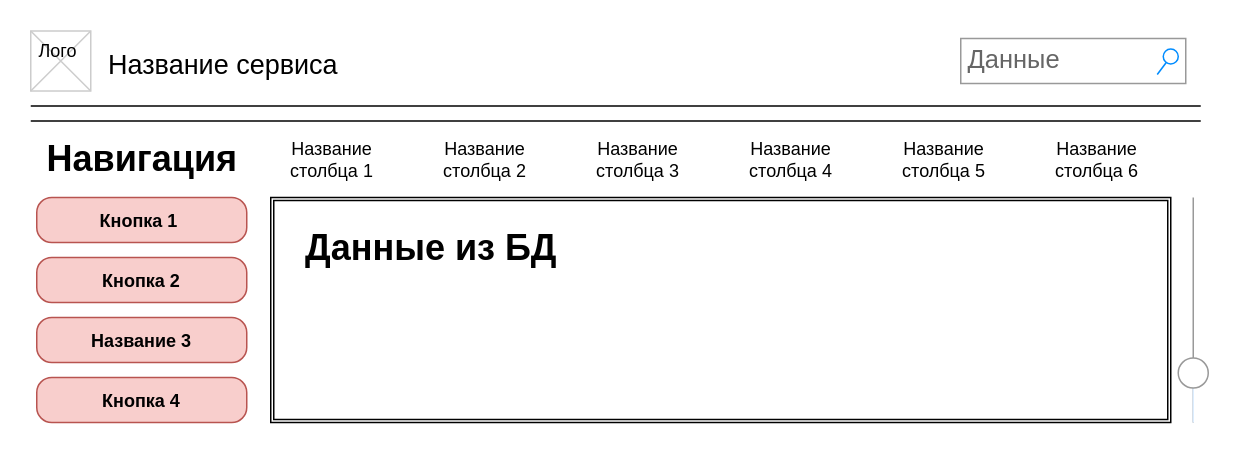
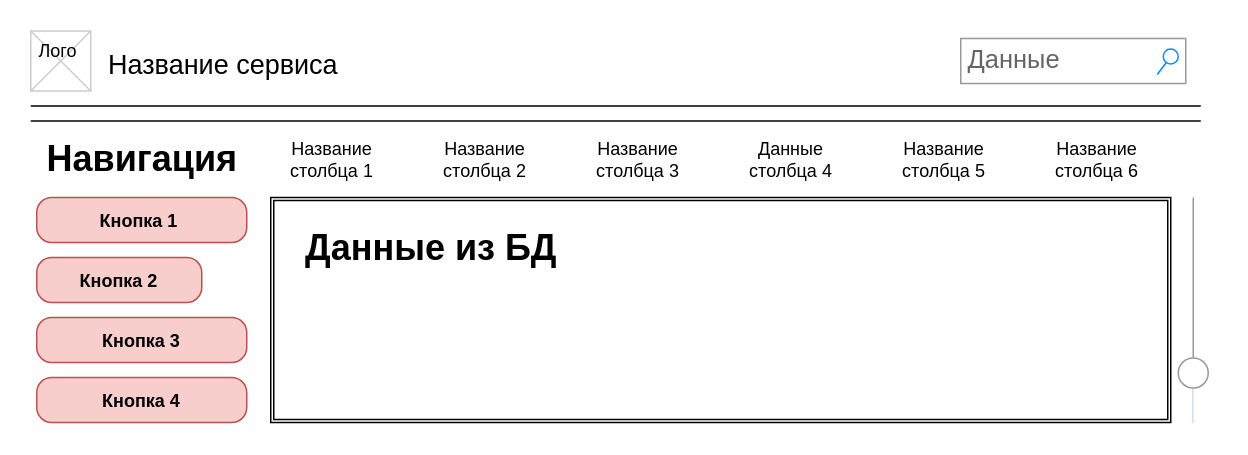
- <mxCell id="19" value="Название столбца 4" style="text;html=1;strokeColor=none;fillColor=none;align=center;verticalAlign=middle;whiteSpace=wrap;rounded=0;" vertex="1" parent="15"><mxGeometry x="306" y="-6" width="60" height="20" as="geometry" /></mxCell>
+ <mxCell id="19" value="Данные столбца 4" style="text;html=1;strokeColor=none;fillColor=none;align=center;verticalAlign=middle;whiteSpace=wrap;rounded=0;" vertex="1" parent="15"><mxGeometry x="306" y="-6" width="60" height="20" as="geometry" /></mxCell>
- <mxCell id="8" value="&lt;span style=&quot;font-size: 12px&quot;&gt;Кнопка 2&lt;/span&gt;" style="strokeWidth=1;shadow=0;dashed=0;align=center;html=1;shape=mxgraph.mockup.buttons.button;strokeColor=#b85450;mainText=;buttonStyle=round;fontSize=17;fontStyle=1;fillColor=#f8cecc;whiteSpace=wrap;flipH=1;" vertex="1" parent="1"><mxGeometry x="24" y="171" width="140" height="30" as="geometry" /></mxCell>
+ <mxCell id="8" value="&lt;span style=&quot;font-size: 12px&quot;&gt;Кнопка 2&lt;/span&gt;" style="strokeWidth=1;shadow=0;dashed=0;align=center;html=1;shape=mxgraph.mockup.buttons.button;strokeColor=#b85450;mainText=;buttonStyle=round;fontSize=17;fontStyle=1;fillColor=#f8cecc;whiteSpace=wrap;flipH=1;" vertex="1" parent="1"><mxGeometry x="24" y="171" width="110" height="30" as="geometry" /></mxCell>
- <mxCell id="9" value="&lt;span style=&quot;font-size: 12px&quot;&gt;Название 3&lt;/span&gt;" style="strokeWidth=1;shadow=0;dashed=0;align=center;html=1;shape=mxgraph.mockup.buttons.button;strokeColor=#b85450;mainText=;buttonStyle=round;fontSize=17;fontStyle=1;fillColor=#f8cecc;whiteSpace=wrap;flipH=1;" vertex="1" parent="1"><mxGeometry x="24" y="211" width="140" height="30" as="geometry" /></mxCell>
+ <mxCell id="9" value="&lt;span style=&quot;font-size: 12px&quot;&gt;Кнопка 3&lt;/span&gt;" style="strokeWidth=1;shadow=0;dashed=0;align=center;html=1;shape=mxgraph.mockup.buttons.button;strokeColor=#b85450;mainText=;buttonStyle=round;fontSize=17;fontStyle=1;fillColor=#f8cecc;whiteSpace=wrap;flipH=1;" vertex="1" parent="1"><mxGeometry x="24" y="211" width="140" height="30" as="geometry" /></mxCell>
